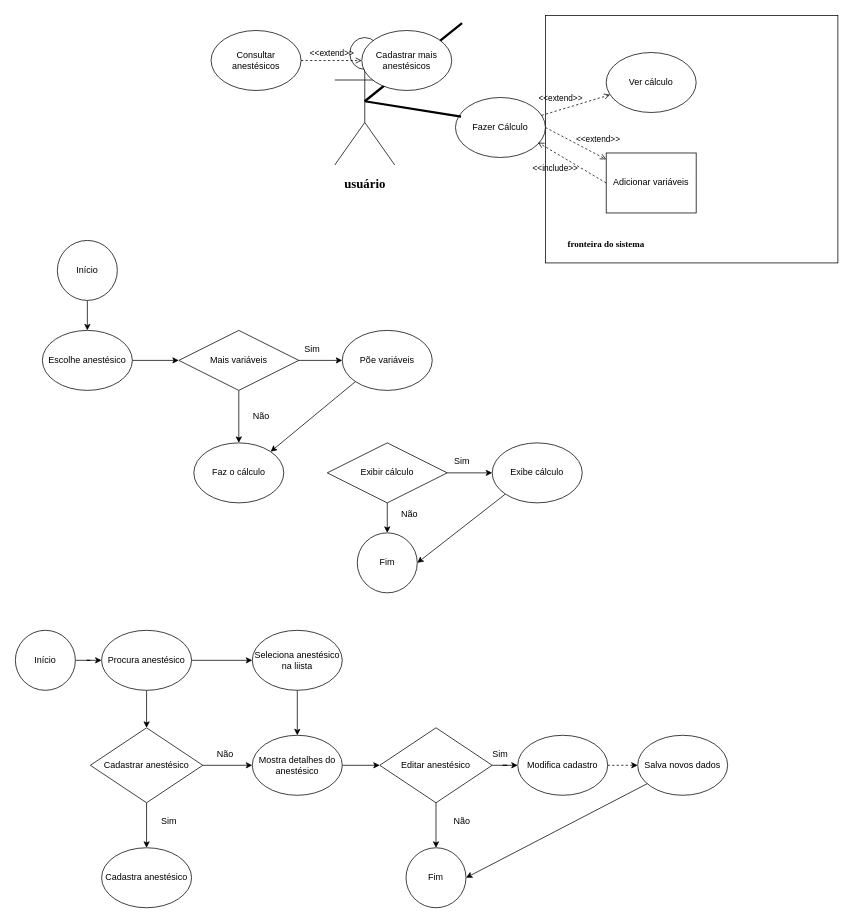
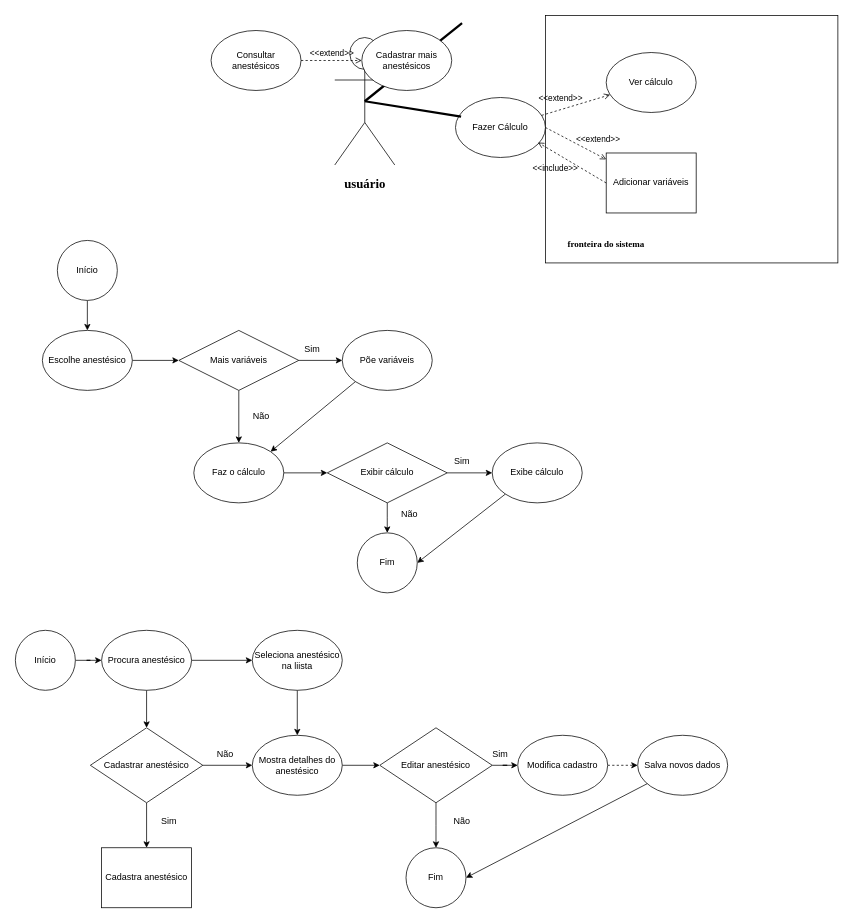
+ <mxCell id="22" value="" style="edgeStyle=orthogonalEdgeStyle;rounded=0;orthogonalLoop=1;jettySize=auto;html=1;" edge="1" parent="1" source="23" target="26"><mxGeometry relative="1" as="geometry" /></mxCell>
- <mxCell id="41" value="Cadastra anestésico" style="ellipse;whiteSpace=wrap;html=1;" vertex="1" parent="1"><mxGeometry x="135" y="1130" width="120" height="80" as="geometry" /></mxCell>
+ <mxCell id="41" value="Cadastra anestésico" style="whiteSpace=wrap;html=1;rounded=0;" vertex="1" parent="1"><mxGeometry x="135" y="1130" width="120" height="80" as="geometry" /></mxCell>
